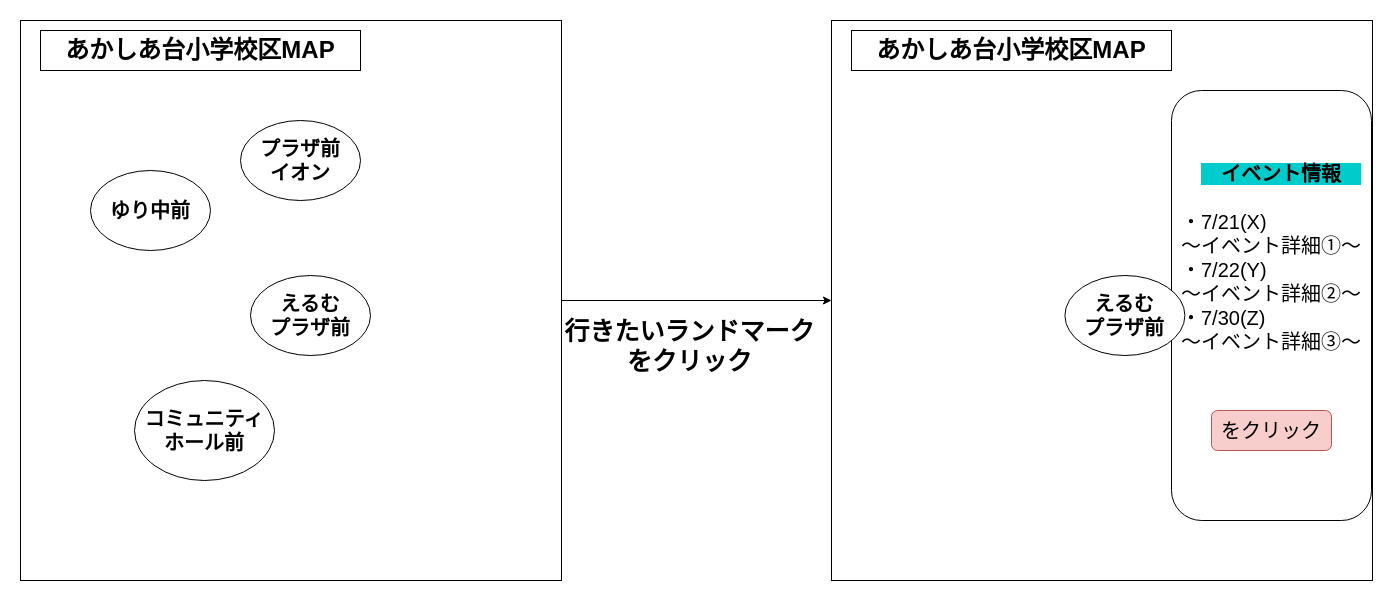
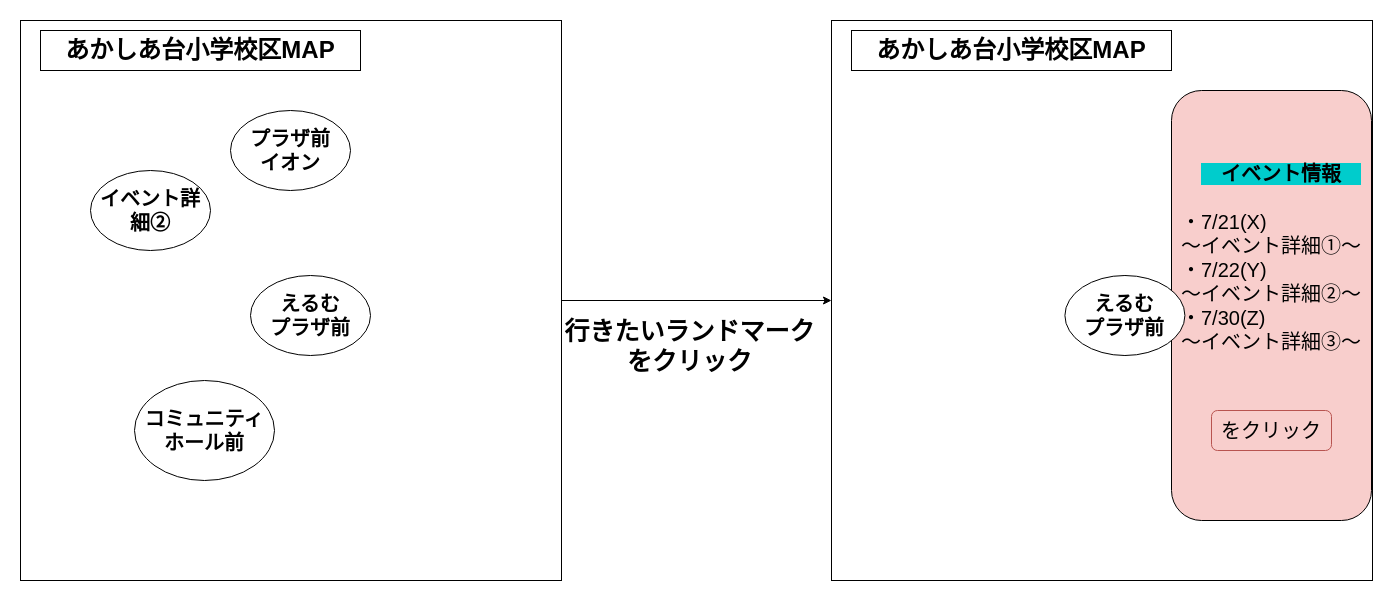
- <mxCell id="10" value="&lt;div style=&quot;font-size: 20px;&quot;&gt;&lt;font style=&quot;font-size: 20px;&quot;&gt;&lt;b&gt;&lt;font style=&quot;font-size: 20px;&quot;&gt;プラザ前&lt;/font&gt;&lt;/b&gt;&lt;/font&gt;&lt;/div&gt;&lt;div style=&quot;font-size: 20px;&quot;&gt;&lt;font style=&quot;font-size: 20px;&quot;&gt;&lt;b&gt;&lt;font style=&quot;font-size: 20px;&quot;&gt;イオン&lt;/font&gt;&lt;/b&gt;&lt;/font&gt;&lt;/div&gt;" style="ellipse;whiteSpace=wrap;html=1;" vertex="1" parent="1"><mxGeometry x="240" y="120" width="120" height="80" as="geometry" /></mxCell>
+ <mxCell id="10" value="&lt;div style=&quot;font-size: 20px;&quot;&gt;&lt;font style=&quot;font-size: 20px;&quot;&gt;&lt;b&gt;&lt;font style=&quot;font-size: 20px;&quot;&gt;プラザ前&lt;/font&gt;&lt;/b&gt;&lt;/font&gt;&lt;/div&gt;&lt;div style=&quot;font-size: 20px;&quot;&gt;&lt;font style=&quot;font-size: 20px;&quot;&gt;&lt;b&gt;&lt;font style=&quot;font-size: 20px;&quot;&gt;イオン&lt;/font&gt;&lt;/b&gt;&lt;/font&gt;&lt;/div&gt;" style="ellipse;whiteSpace=wrap;html=1;" vertex="1" parent="1"><mxGeometry x="230" y="110" width="120" height="80" as="geometry" /></mxCell>
- <mxCell id="8" value="&lt;font style=&quot;font-size: 20px;&quot;&gt;&lt;b&gt;&lt;font style=&quot;font-size: 20px;&quot;&gt;ゆり中前&lt;br&gt;&lt;/font&gt;&lt;/b&gt;&lt;/font&gt;" style="ellipse;whiteSpace=wrap;html=1;" vertex="1" parent="1"><mxGeometry x="90" y="170" width="120" height="80" as="geometry" /></mxCell>
+ <mxCell id="8" value="&lt;font style=&quot;font-size: 20px;&quot;&gt;&lt;b&gt;&lt;font style=&quot;font-size: 20px;&quot;&gt;イベント詳細②&lt;br&gt;&lt;/font&gt;&lt;/b&gt;&lt;/font&gt;" style="ellipse;whiteSpace=wrap;html=1;" vertex="1" parent="1"><mxGeometry x="90" y="170" width="120" height="80" as="geometry" /></mxCell>
- <mxCell id="14" value="&lt;div align=&quot;center&quot;&gt;&lt;span style=&quot;background-color: rgb(0, 204, 204);&quot;&gt;&lt;b&gt;　イベント情報　&lt;/b&gt;&lt;br&gt;&lt;/span&gt;&lt;/div&gt;&lt;div align=&quot;left&quot;&gt;&lt;br&gt;&lt;/div&gt;&lt;div align=&quot;left&quot;&gt;・7/21(X)&lt;/div&gt;&lt;div align=&quot;left&quot;&gt;～イベント詳細①～&lt;/div&gt;&lt;div align=&quot;left&quot;&gt;・7/22(Y)&lt;/div&gt;&lt;div align=&quot;left&quot;&gt;～イベント詳細②～&lt;/div&gt;&lt;div align=&quot;left&quot;&gt;・7/30(Z)&lt;/div&gt;&lt;div align=&quot;left&quot;&gt;～イベント詳細③～&lt;/div&gt;&lt;div align=&quot;center&quot;&gt;&lt;br&gt;&lt;/div&gt;&lt;div align=&quot;center&quot;&gt;&lt;br&gt;&lt;/div&gt;&lt;div align=&quot;center&quot;&gt;&lt;br&gt;&lt;/div&gt;&lt;div align=&quot;center&quot;&gt;&lt;br&gt;&lt;/div&gt;" style="rounded=1;whiteSpace=wrap;html=1;fontSize=20;align=center;" vertex="1" parent="1"><mxGeometry x="1171" y="90" width="200" height="430" as="geometry" /></mxCell>
+ <mxCell id="14" value="&lt;div align=&quot;center&quot;&gt;&lt;span style=&quot;background-color: rgb(0, 204, 204);&quot;&gt;&lt;b&gt;　イベント情報　&lt;/b&gt;&lt;br&gt;&lt;/span&gt;&lt;/div&gt;&lt;div align=&quot;left&quot;&gt;&lt;br&gt;&lt;/div&gt;&lt;div align=&quot;left&quot;&gt;・7/21(X)&lt;/div&gt;&lt;div align=&quot;left&quot;&gt;～イベント詳細①～&lt;/div&gt;&lt;div align=&quot;left&quot;&gt;・7/22(Y)&lt;/div&gt;&lt;div align=&quot;left&quot;&gt;～イベント詳細②～&lt;/div&gt;&lt;div align=&quot;left&quot;&gt;・7/30(Z)&lt;/div&gt;&lt;div align=&quot;left&quot;&gt;～イベント詳細③～&lt;/div&gt;&lt;div align=&quot;center&quot;&gt;&lt;br&gt;&lt;/div&gt;&lt;div align=&quot;center&quot;&gt;&lt;br&gt;&lt;/div&gt;&lt;div align=&quot;center&quot;&gt;&lt;br&gt;&lt;/div&gt;&lt;div align=&quot;center&quot;&gt;&lt;br&gt;&lt;/div&gt;" style="rounded=1;whiteSpace=wrap;html=1;fontSize=20;align=center;fillColor=#f8cecc;" vertex="1" parent="1"><mxGeometry x="1171" y="90" width="200" height="430" as="geometry" /></mxCell>
